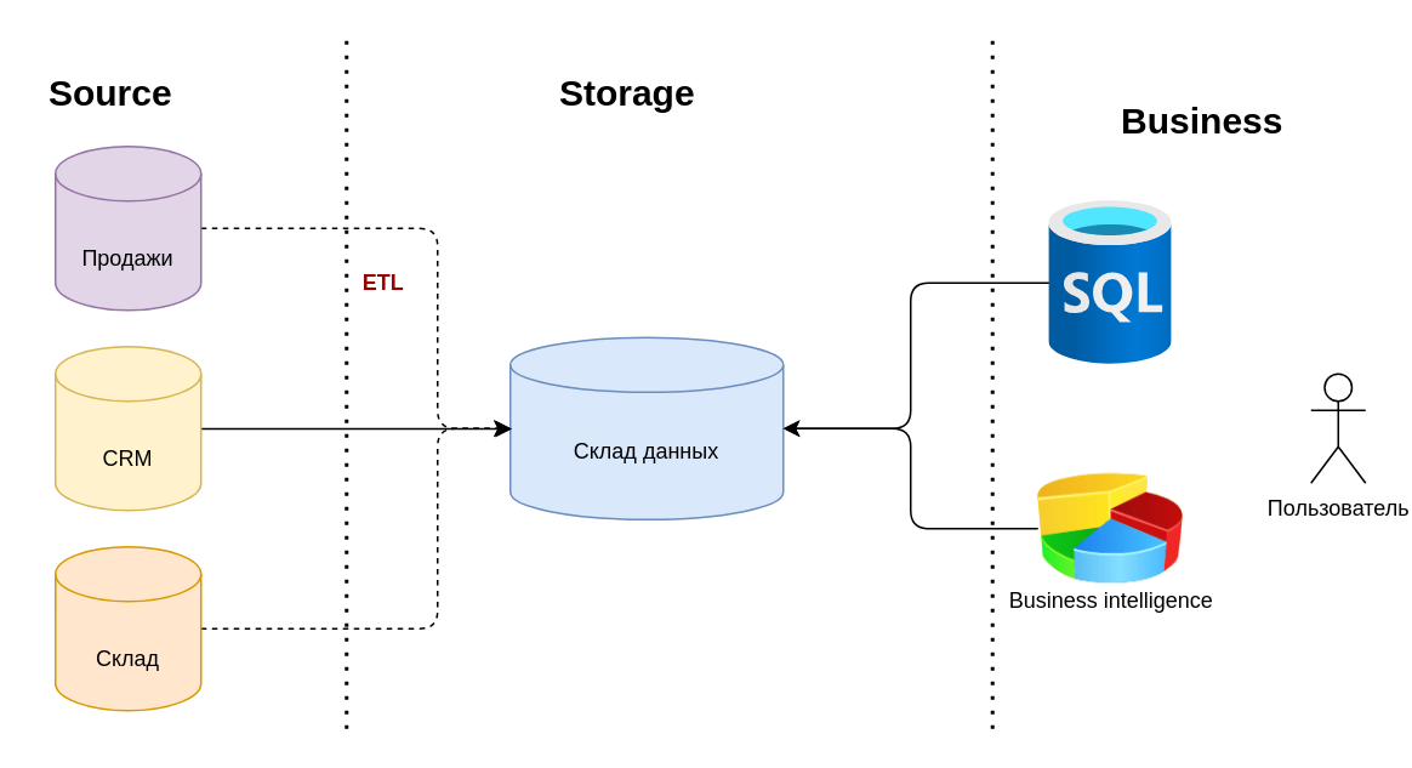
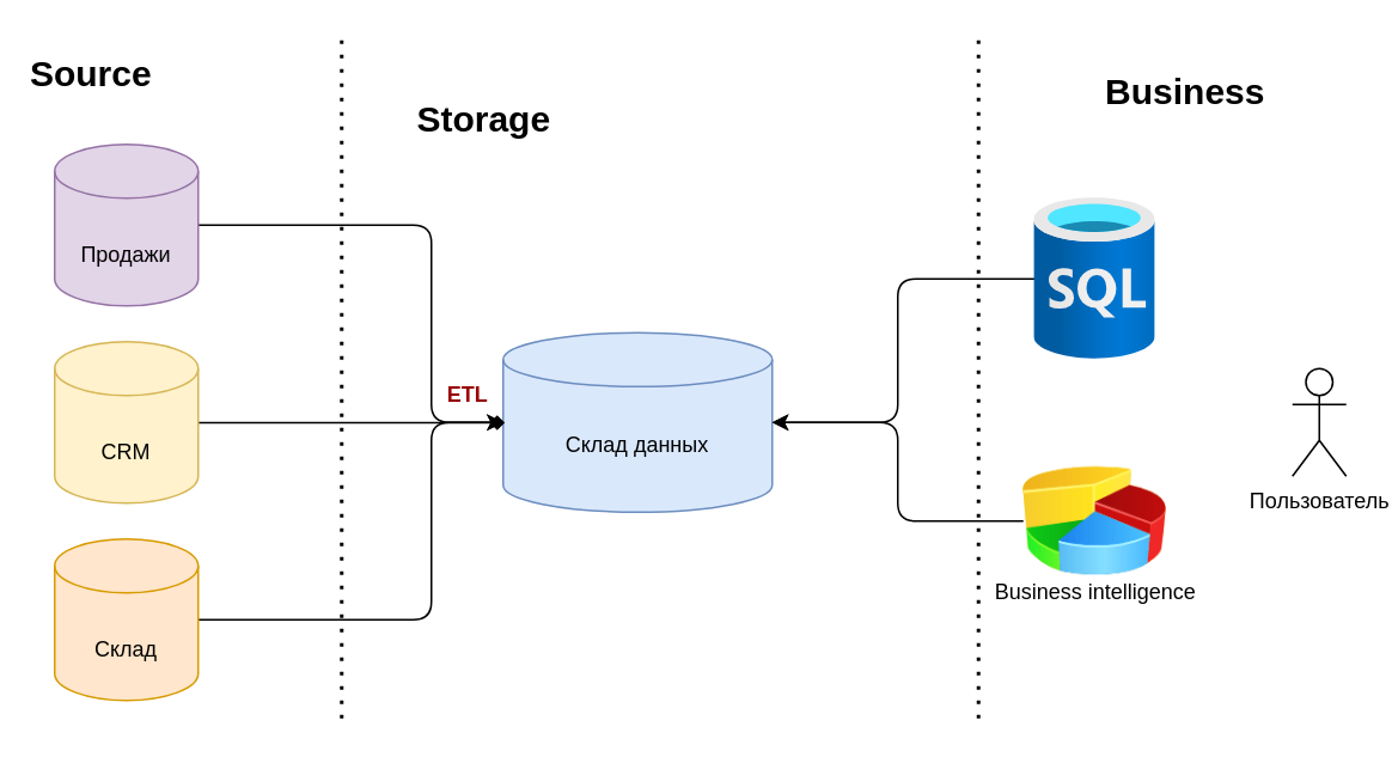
- <mxCell id="3" value="Source" style="text;html=1;align=center;verticalAlign=middle;resizable=0;points=[];autosize=1;strokeColor=none;fillColor=none;fontSize=20;fontStyle=1" vertex="1" parent="1"><mxGeometry x="20" y="35" width="80" height="30" as="geometry" /></mxCell>
+ <mxCell id="3" value="Source" style="text;html=1;align=center;verticalAlign=middle;resizable=0;points=[];autosize=1;strokeColor=none;fillColor=none;fontSize=20;fontStyle=1" vertex="1" parent="1"><mxGeometry x="10" y="25" width="80" height="30" as="geometry" /></mxCell>
- <mxCell id="4" value="Storage" style="text;html=1;align=center;verticalAlign=middle;resizable=0;points=[];autosize=1;strokeColor=none;fillColor=none;fontSize=20;fontStyle=1" vertex="1" parent="1"><mxGeometry x="299" y="35" width="90" height="30" as="geometry" /></mxCell>
+ <mxCell id="4" value="Storage" style="text;html=1;align=center;verticalAlign=middle;resizable=0;points=[];autosize=1;strokeColor=none;fillColor=none;fontSize=20;fontStyle=1" vertex="1" parent="1"><mxGeometry x="224" y="50" width="90" height="30" as="geometry" /></mxCell>
- <mxCell id="5" value="Business" style="text;html=1;align=center;verticalAlign=middle;resizable=0;points=[];autosize=1;strokeColor=none;fillColor=none;fontSize=20;fontStyle=1" vertex="1" parent="1"><mxGeometry x="610" y="50" width="100" height="30" as="geometry" /></mxCell>
+ <mxCell id="5" value="Business" style="text;html=1;align=center;verticalAlign=middle;resizable=0;points=[];autosize=1;strokeColor=none;fillColor=none;fontSize=20;fontStyle=1" vertex="1" parent="1"><mxGeometry x="610" y="35" width="100" height="30" as="geometry" /></mxCell>
- <mxCell id="6" style="edgeStyle=orthogonalEdgeStyle;rounded=1;orthogonalLoop=1;jettySize=auto;html=1;entryX=0;entryY=0.5;entryDx=0;entryDy=0;entryPerimeter=0;fontSize=12;dashed=1;" edge="1" parent="1" source="7" target="2"><mxGeometry relative="1" as="geometry"><Array as="points"><mxPoint x="240" y="125" /><mxPoint x="240" y="235" /></Array></mxGeometry></mxCell>
+ <mxCell id="6" style="edgeStyle=orthogonalEdgeStyle;rounded=1;orthogonalLoop=1;jettySize=auto;html=1;entryX=0;entryY=0.5;entryDx=0;entryDy=0;entryPerimeter=0;fontSize=12;" edge="1" parent="1" source="7" target="2"><mxGeometry relative="1" as="geometry"><Array as="points"><mxPoint x="240" y="125" /><mxPoint x="240" y="235" /></Array></mxGeometry></mxCell>
- <mxCell id="18" value="ETL" style="text;html=1;align=center;verticalAlign=middle;resizable=0;points=[];autosize=1;strokeColor=none;fillColor=none;fontSize=12;fontStyle=1;fontColor=#990000;" vertex="1" parent="1"><mxGeometry x="190" y="145" width="40" height="20" as="geometry" /></mxCell>
+ <mxCell id="18" value="ETL" style="text;html=1;align=center;verticalAlign=middle;resizable=0;points=[];autosize=1;strokeColor=none;fillColor=none;fontSize=12;fontStyle=1;fontColor=#990000;" vertex="1" parent="1"><mxGeometry x="240" y="210" width="40" height="20" as="geometry" /></mxCell>
- <mxCell id="8" style="edgeStyle=orthogonalEdgeStyle;rounded=1;orthogonalLoop=1;jettySize=auto;html=1;entryX=0.006;entryY=0.502;entryDx=0;entryDy=0;entryPerimeter=0;fontSize=12;" edge="1" parent="1" source="9" target="2"><mxGeometry relative="1" as="geometry"><Array as="points"><mxPoint x="270" y="235" /></Array></mxGeometry></mxCell>
+ <mxCell id="8" style="edgeStyle=orthogonalEdgeStyle;rounded=1;orthogonalLoop=1;jettySize=auto;html=1;entryX=0.006;entryY=0.502;entryDx=0;entryDy=0;entryPerimeter=0;fontSize=12;endArrow=diamond;" edge="1" parent="1" source="9" target="2"><mxGeometry relative="1" as="geometry"><Array as="points"><mxPoint x="270" y="235" /></Array></mxGeometry></mxCell>
- <mxCell id="10" style="edgeStyle=orthogonalEdgeStyle;rounded=1;orthogonalLoop=1;jettySize=auto;html=1;entryX=0;entryY=0.5;entryDx=0;entryDy=0;entryPerimeter=0;fontSize=12;dashed=1;" edge="1" parent="1" source="11" target="2"><mxGeometry relative="1" as="geometry"><Array as="points"><mxPoint x="240" y="345" /><mxPoint x="240" y="235" /></Array></mxGeometry></mxCell>
+ <mxCell id="10" style="edgeStyle=orthogonalEdgeStyle;rounded=1;orthogonalLoop=1;jettySize=auto;html=1;entryX=0;entryY=0.5;entryDx=0;entryDy=0;entryPerimeter=0;fontSize=12;" edge="1" parent="1" source="11" target="2"><mxGeometry relative="1" as="geometry"><Array as="points"><mxPoint x="240" y="345" /><mxPoint x="240" y="235" /></Array></mxGeometry></mxCell>
